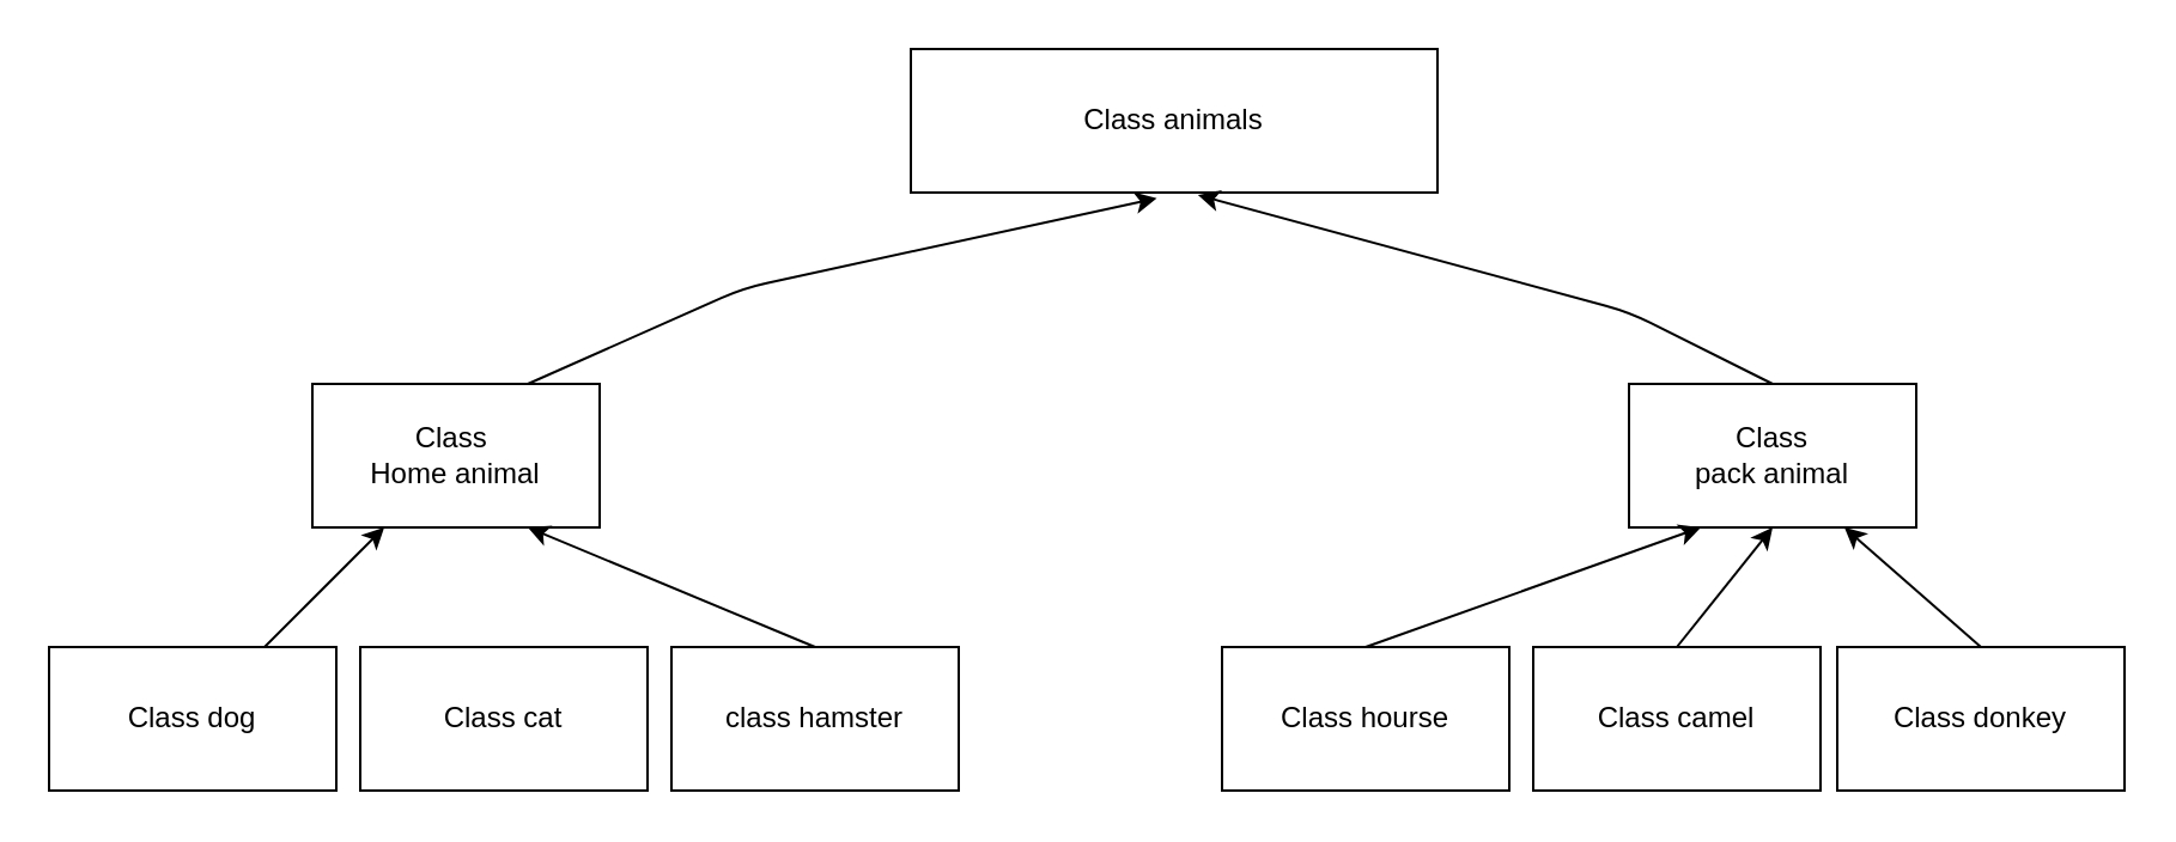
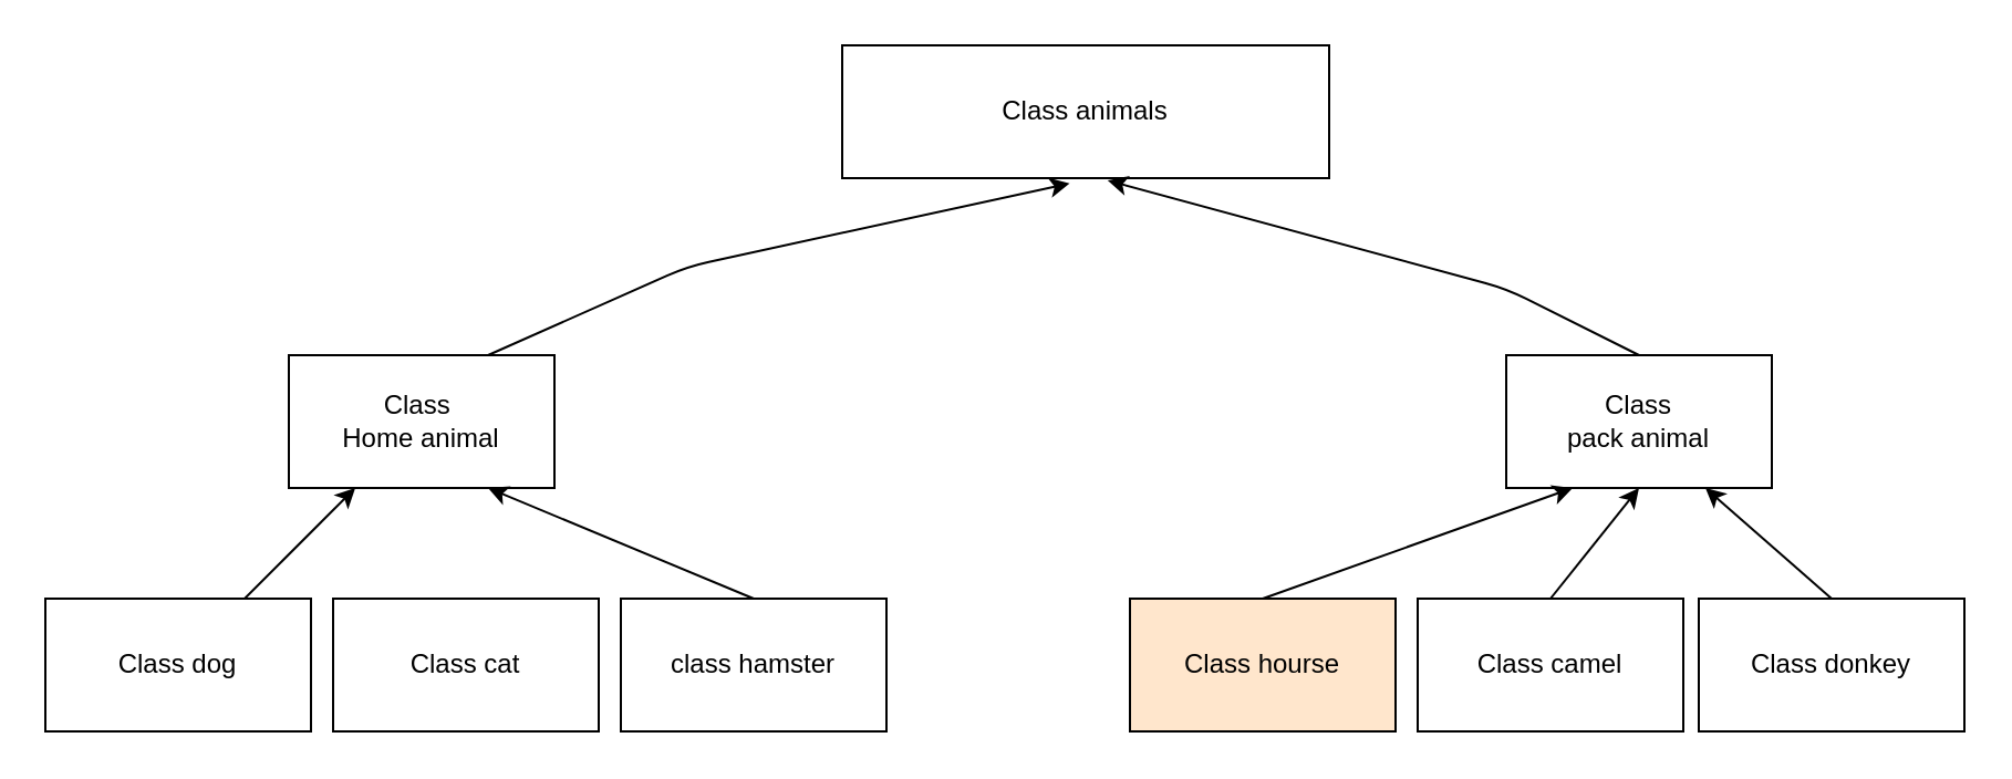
- <mxCell id="8" value="Class hourse" style="rounded=0;whiteSpace=wrap;html=1;" vertex="1" parent="1"><mxGeometry x="510" y="270" width="120" height="60" as="geometry" /></mxCell>
+ <mxCell id="8" value="Class hourse" style="rounded=0;whiteSpace=wrap;html=1;fillColor=#ffe6cc;" vertex="1" parent="1"><mxGeometry x="510" y="270" width="120" height="60" as="geometry" /></mxCell>
